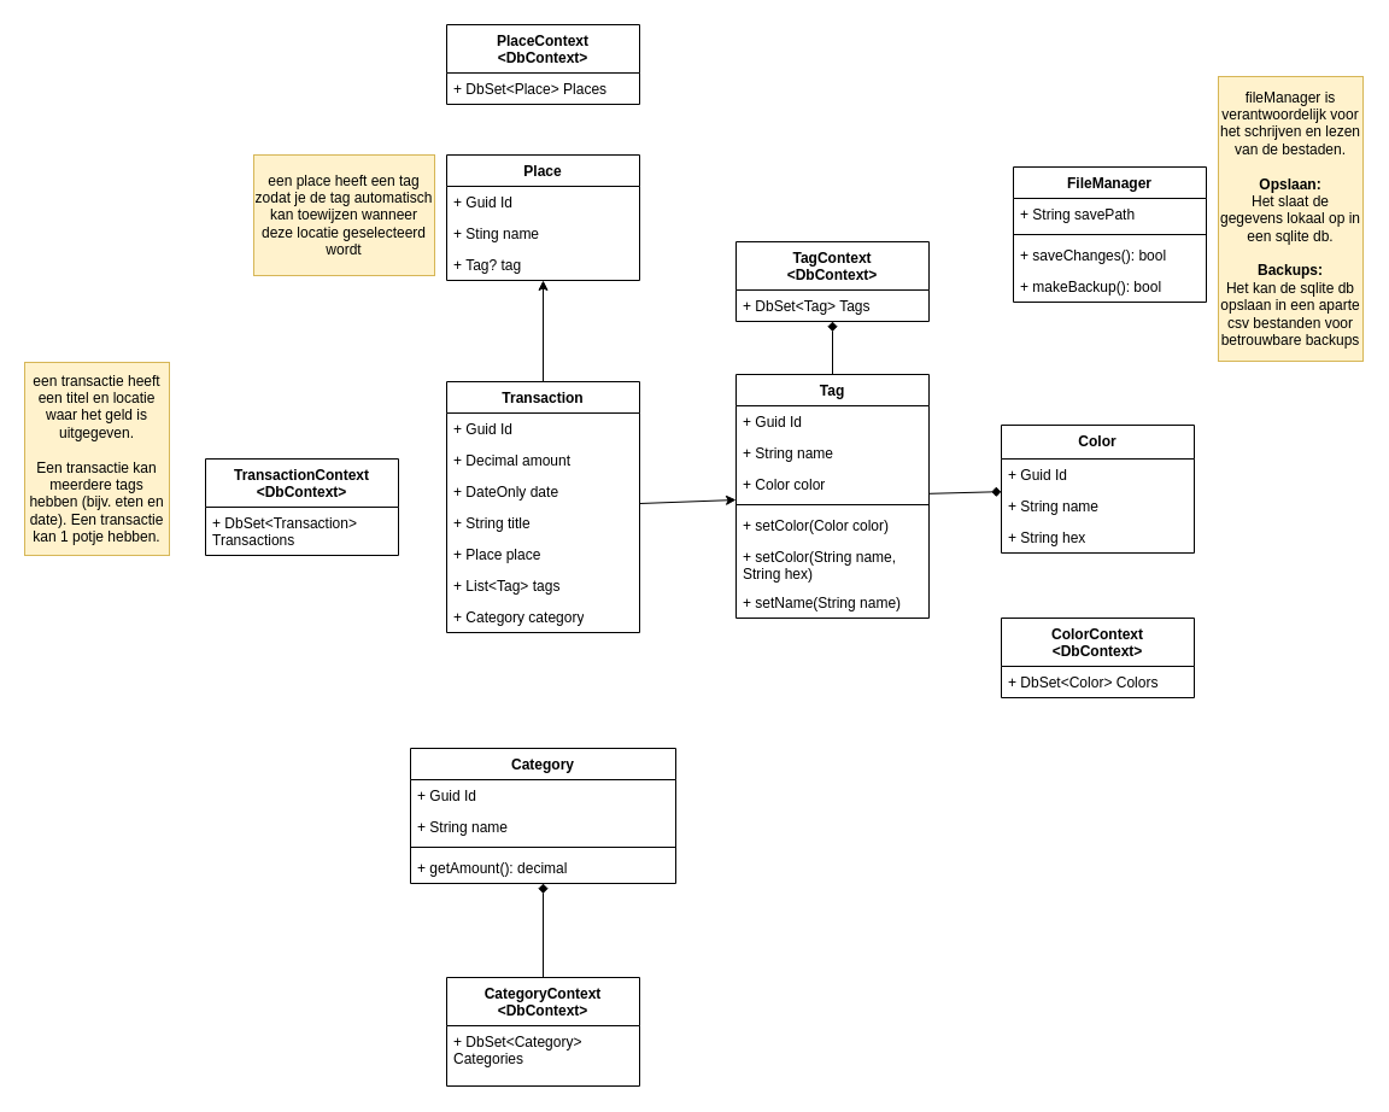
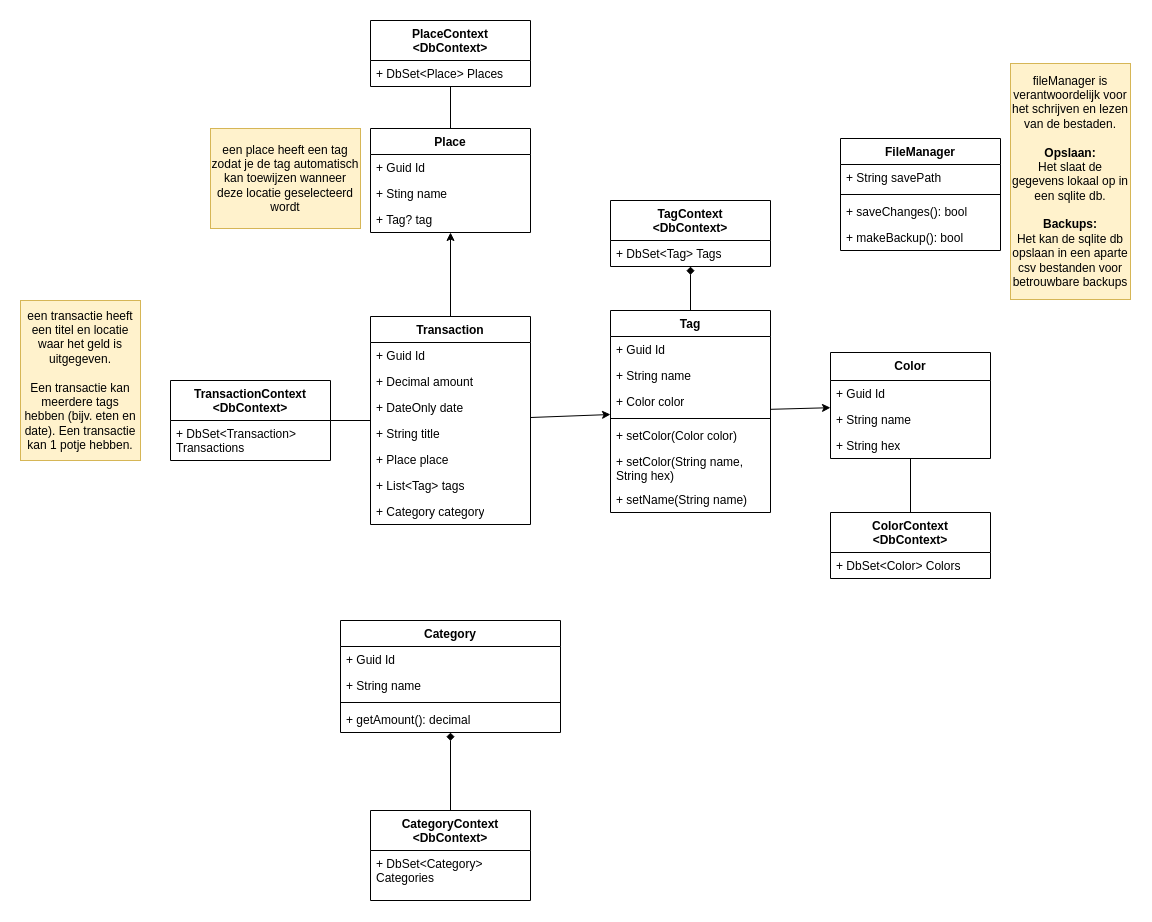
+ <mxCell id="56" value="" style="endArrow=none;html=1;rounded=0;" edge="1" parent="1" source="30" target="42"><mxGeometry width="50" height="50" relative="1" as="geometry"><mxPoint x="110" y="10" as="sourcePoint" /><mxPoint x="160" y="-40" as="targetPoint" /></mxGeometry></mxCell>
- <mxCell id="28" value="" style="endArrow=diamond;html=1;rounded=0;" parent="1" source="15" target="24" edge="1"><mxGeometry width="50" height="50" relative="1" as="geometry"><mxPoint x="630" y="310" as="sourcePoint" /><mxPoint x="720" y="260" as="targetPoint" /></mxGeometry></mxCell>
+ <mxCell id="28" value="" style="endArrow=classic;html=1;rounded=0;" parent="1" source="15" target="24" edge="1"><mxGeometry width="50" height="50" relative="1" as="geometry"><mxPoint x="630" y="310" as="sourcePoint" /><mxPoint x="720" y="260" as="targetPoint" /></mxGeometry></mxCell>
+ <mxCell id="55" value="" style="endArrow=none;html=1;rounded=0;" edge="1" parent="1" source="44" target="7"><mxGeometry width="50" height="50" relative="1" as="geometry"><mxPoint x="230" y="360" as="sourcePoint" /><mxPoint x="280" y="310" as="targetPoint" /></mxGeometry></mxCell>
+ <mxCell id="50" value="" style="endArrow=none;html=1;rounded=0;" edge="1" parent="1" source="48" target="24"><mxGeometry width="50" height="50" relative="1" as="geometry"><mxPoint x="1120" y="520" as="sourcePoint" /><mxPoint x="1170" y="470" as="targetPoint" /></mxGeometry></mxCell>
